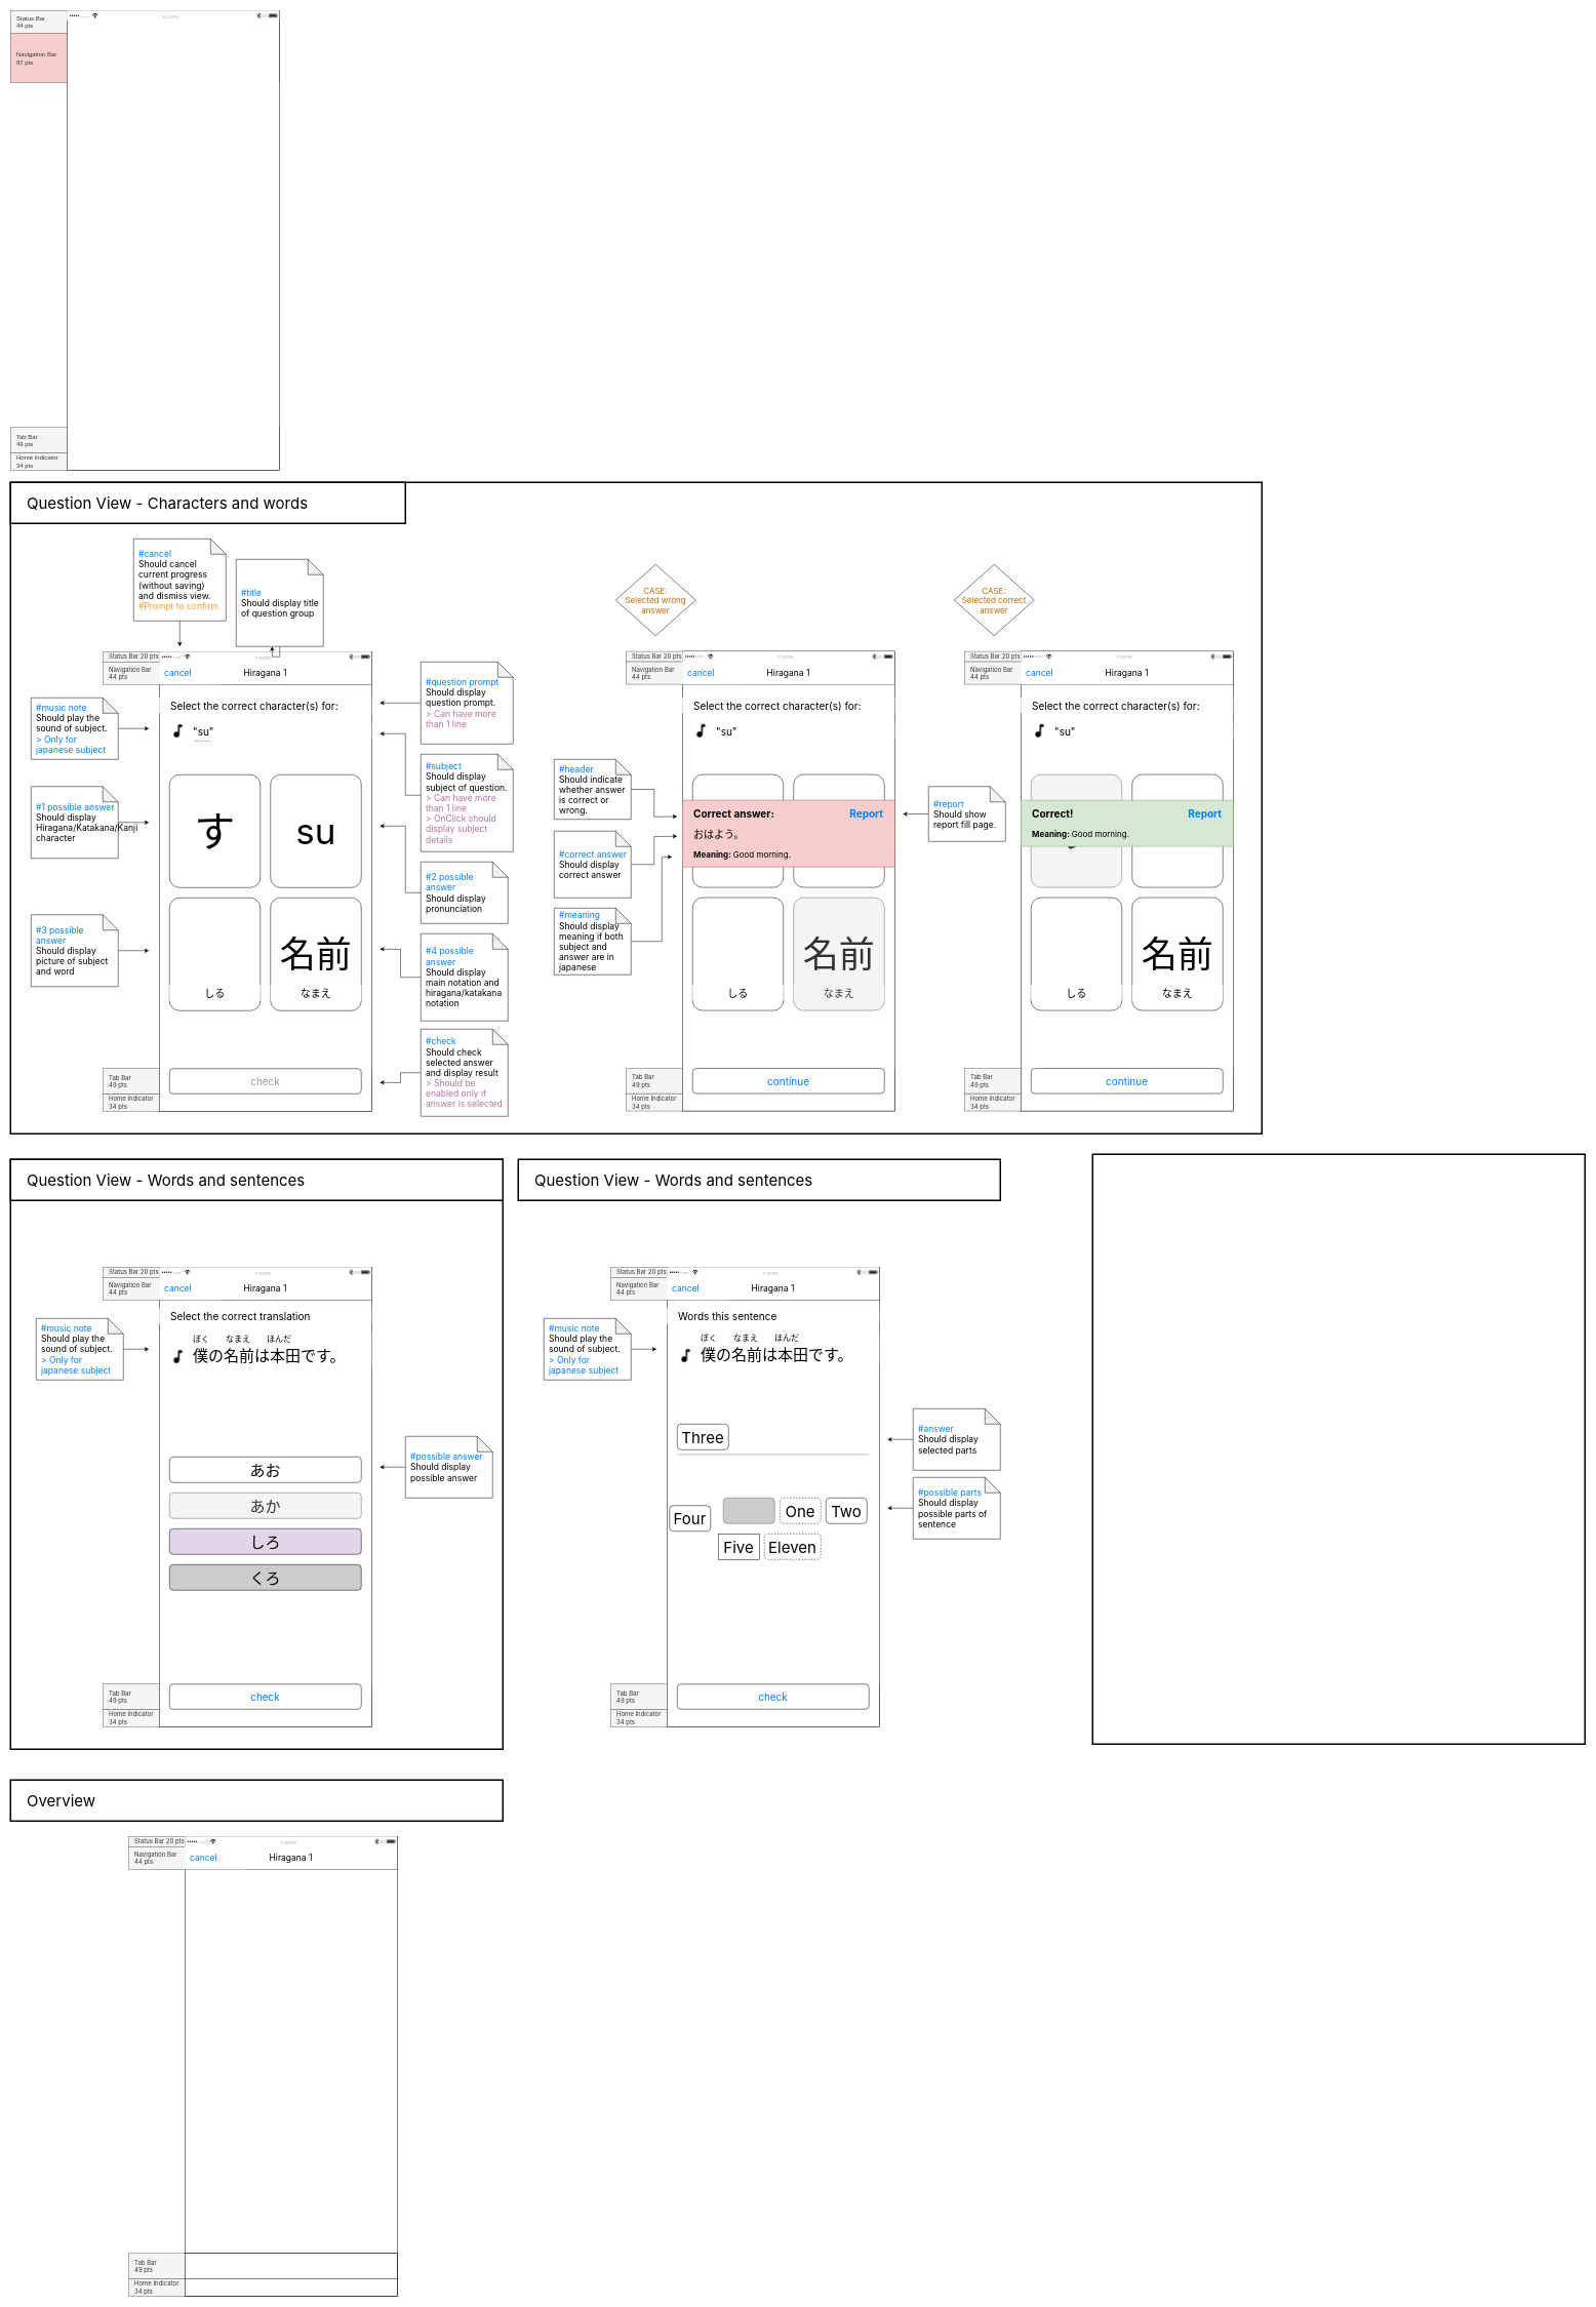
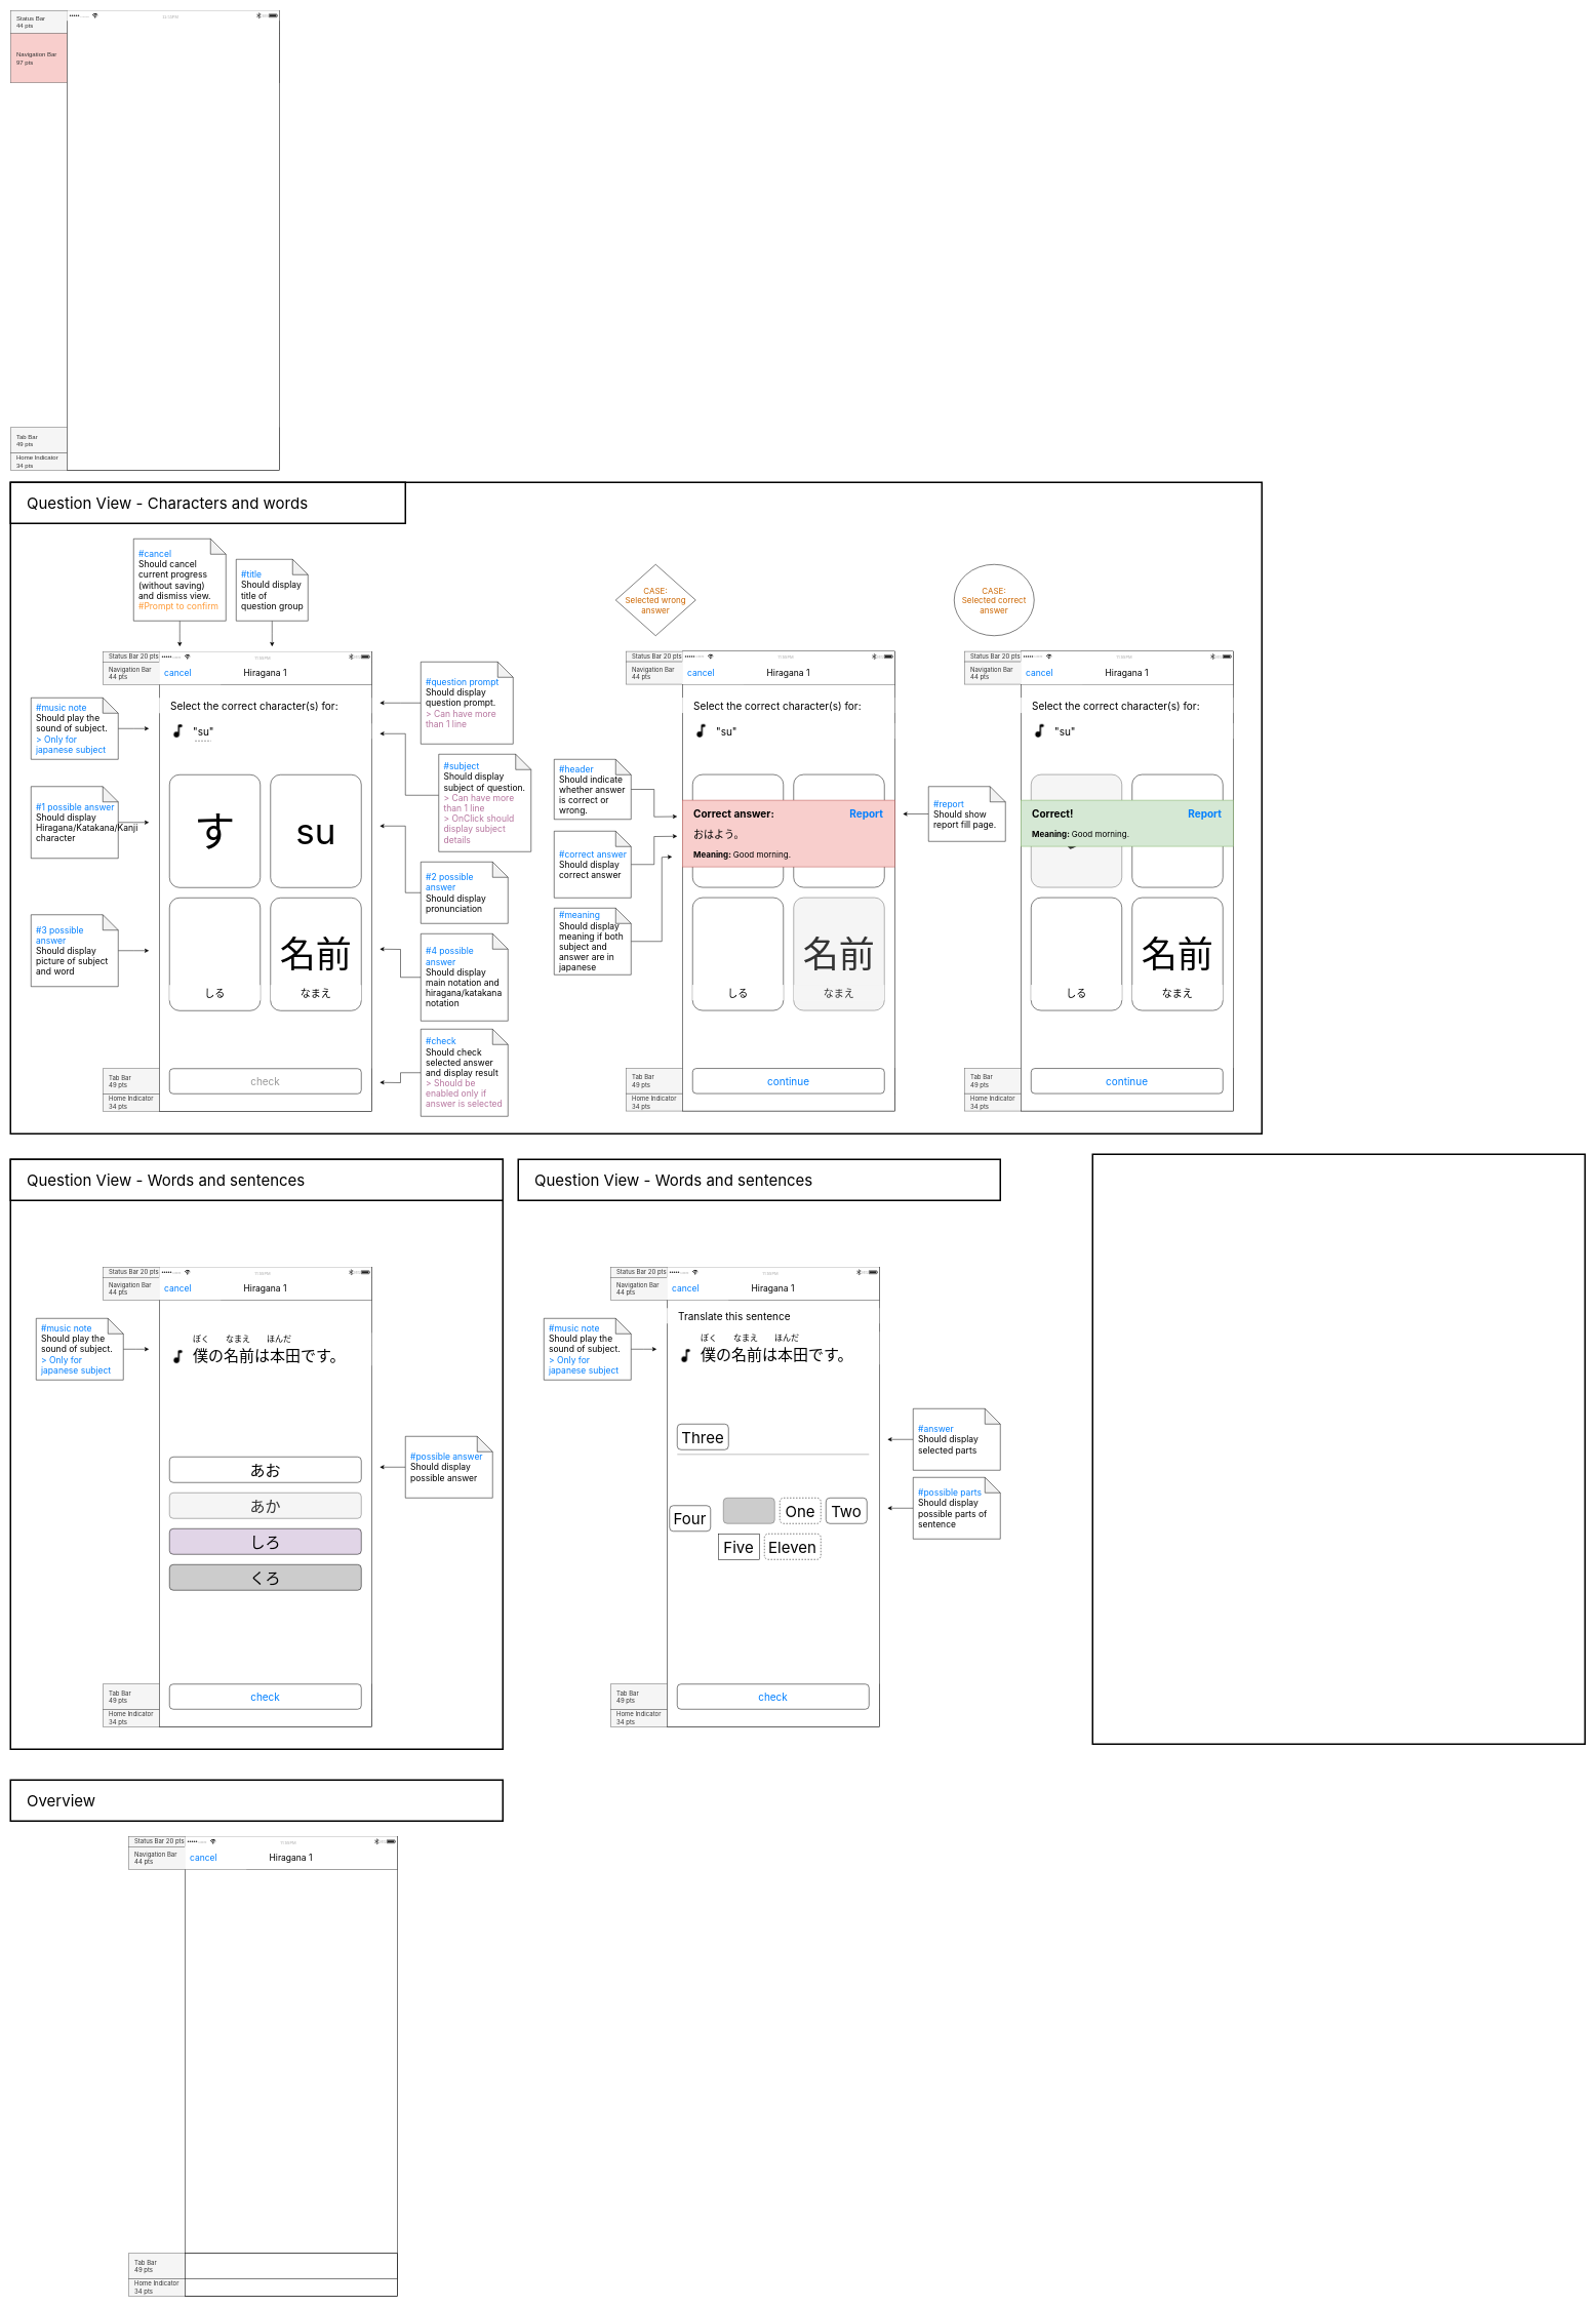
- <mxCell id="123" value="&lt;div&gt;CASE: &lt;br&gt;&lt;/div&gt;&lt;div&gt;Selected correct answer&lt;br&gt;&lt;/div&gt;" style="rhombus;whiteSpace=wrap;html=1;strokeColor=#000000;fillColor=#ffffff;fontFamily=SF Pro Display;fontSize=16;fontColor=#CC6600;align=center;labelBackgroundColor=none;" vertex="1" parent="1"><mxGeometry x="1860" y="1100" width="156" height="139" as="geometry" /></mxCell>
+ <mxCell id="123" value="&lt;div&gt;CASE: &lt;br&gt;&lt;/div&gt;&lt;div&gt;Selected correct answer&lt;br&gt;&lt;/div&gt;" style="ellipse;whiteSpace=wrap;html=1;strokeColor=#000000;fillColor=#ffffff;fontFamily=SF Pro Display;fontSize=16;fontColor=#CC6600;align=center;labelBackgroundColor=none;" vertex="1" parent="1"><mxGeometry x="1860" y="1100" width="156" height="139" as="geometry" /></mxCell>
- <mxCell id="52" value="&lt;div&gt;#title&lt;/div&gt;&lt;font color=&quot;#FF9933&quot;&gt;&lt;font color=&quot;#000000&quot;&gt;Should display title of question group&lt;/font&gt;&lt;br&gt;&lt;/font&gt;" style="shape=note;whiteSpace=wrap;html=1;backgroundOutline=1;darkOpacity=0.05;fontSize=17;fontColor=#007FFF;align=left;spacingLeft=8;spacingRight=8;fontFamily=SF Pro Display;" vertex="1" parent="1"><mxGeometry x="460" y="1090" width="170" height="170" as="geometry" /></mxCell>
+ <mxCell id="52" value="&lt;div&gt;#title&lt;/div&gt;&lt;font color=&quot;#FF9933&quot;&gt;&lt;font color=&quot;#000000&quot;&gt;Should display title of question group&lt;/font&gt;&lt;br&gt;&lt;/font&gt;" style="shape=note;whiteSpace=wrap;html=1;backgroundOutline=1;darkOpacity=0.05;fontSize=17;fontColor=#007FFF;align=left;spacingLeft=8;spacingRight=8;fontFamily=SF Pro Display;" vertex="1" parent="1"><mxGeometry x="460" width="140" height="120" as="geometry" y="1090" /></mxCell>
- <mxCell id="50" value="&lt;div&gt;#subject&lt;br&gt;&lt;/div&gt;&lt;div&gt;&lt;font color=&quot;#FF9933&quot;&gt;&lt;font color=&quot;#000000&quot;&gt;Should display subject of question.&lt;/font&gt;&lt;/font&gt;&lt;/div&gt;&lt;div&gt;&lt;font color=&quot;#B5739D&quot;&gt;&amp;gt; Can have more than 1 line&lt;/font&gt;&lt;/div&gt;&lt;div&gt;&lt;font color=&quot;#B5739D&quot;&gt;&amp;gt; OnClick should display subject details&lt;br&gt;&lt;/font&gt;&lt;/div&gt;" style="shape=note;whiteSpace=wrap;html=1;backgroundOutline=1;darkOpacity=0.05;fontSize=17;fontColor=#007FFF;align=left;spacingLeft=8;spacingRight=8;fontFamily=SF Pro Display;" vertex="1" parent="1"><mxGeometry x="820" y="1470" width="180" height="190" as="geometry" /></mxCell>
+ <mxCell id="50" value="&lt;div&gt;#subject&lt;br&gt;&lt;/div&gt;&lt;div&gt;&lt;font color=&quot;#FF9933&quot;&gt;&lt;font color=&quot;#000000&quot;&gt;Should display subject of question.&lt;/font&gt;&lt;/font&gt;&lt;/div&gt;&lt;div&gt;&lt;font color=&quot;#B5739D&quot;&gt;&amp;gt; Can have more than 1 line&lt;/font&gt;&lt;/div&gt;&lt;div&gt;&lt;font color=&quot;#B5739D&quot;&gt;&amp;gt; OnClick should display subject details&lt;br&gt;&lt;/font&gt;&lt;/div&gt;" style="shape=note;whiteSpace=wrap;html=1;backgroundOutline=1;darkOpacity=0.05;fontSize=17;fontColor=#007FFF;align=left;spacingLeft=8;spacingRight=8;fontFamily=SF Pro Display;" vertex="1" parent="1"><mxGeometry x="855" y="1470" width="180" height="190" as="geometry" /></mxCell>
- <mxCell id="146" value="Select the correct translation" style="rounded=0;whiteSpace=wrap;html=1;fontSize=20;fontColor=#000000;align=left;spacingLeft=20;spacingRight=20;strokeColor=none;fontFamily=SF Pro Display;" vertex="1" parent="133"><mxGeometry x="110" y="80" width="414" height="30" as="geometry" /></mxCell>
- <mxCell id="174" value="Words this sentence" style="rounded=0;whiteSpace=wrap;html=1;fontSize=20;fontColor=#000000;align=left;spacingLeft=20;spacingRight=20;strokeColor=none;fontFamily=SF Pro Display;" vertex="1" parent="161"><mxGeometry x="110" y="80" width="414" height="30" as="geometry" /></mxCell>
+ <mxCell id="174" value="Translate this sentence" style="rounded=0;whiteSpace=wrap;html=1;fontSize=20;fontColor=#000000;align=left;spacingLeft=20;spacingRight=20;strokeColor=none;fontFamily=SF Pro Display;" vertex="1" parent="161"><mxGeometry x="110" y="80" width="414" height="30" as="geometry" /></mxCell>
